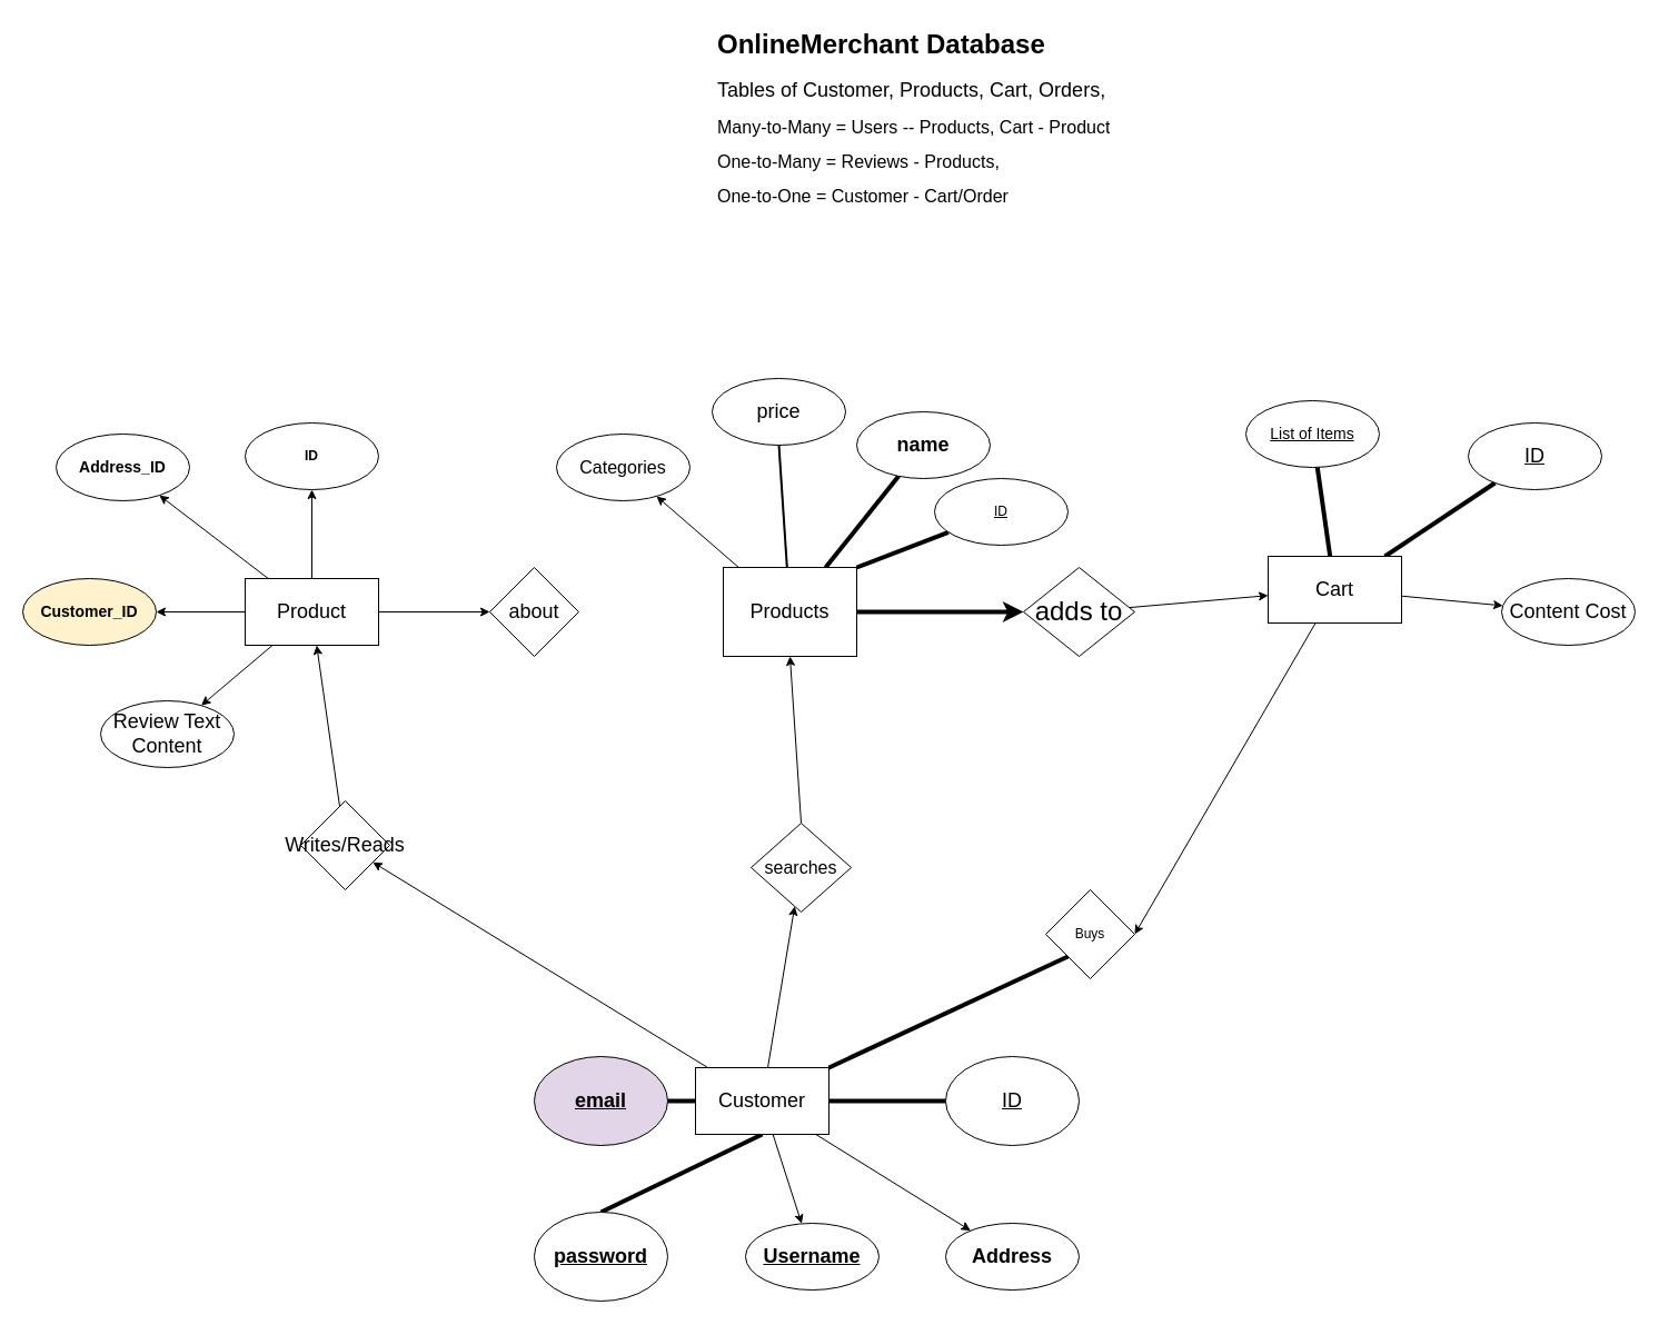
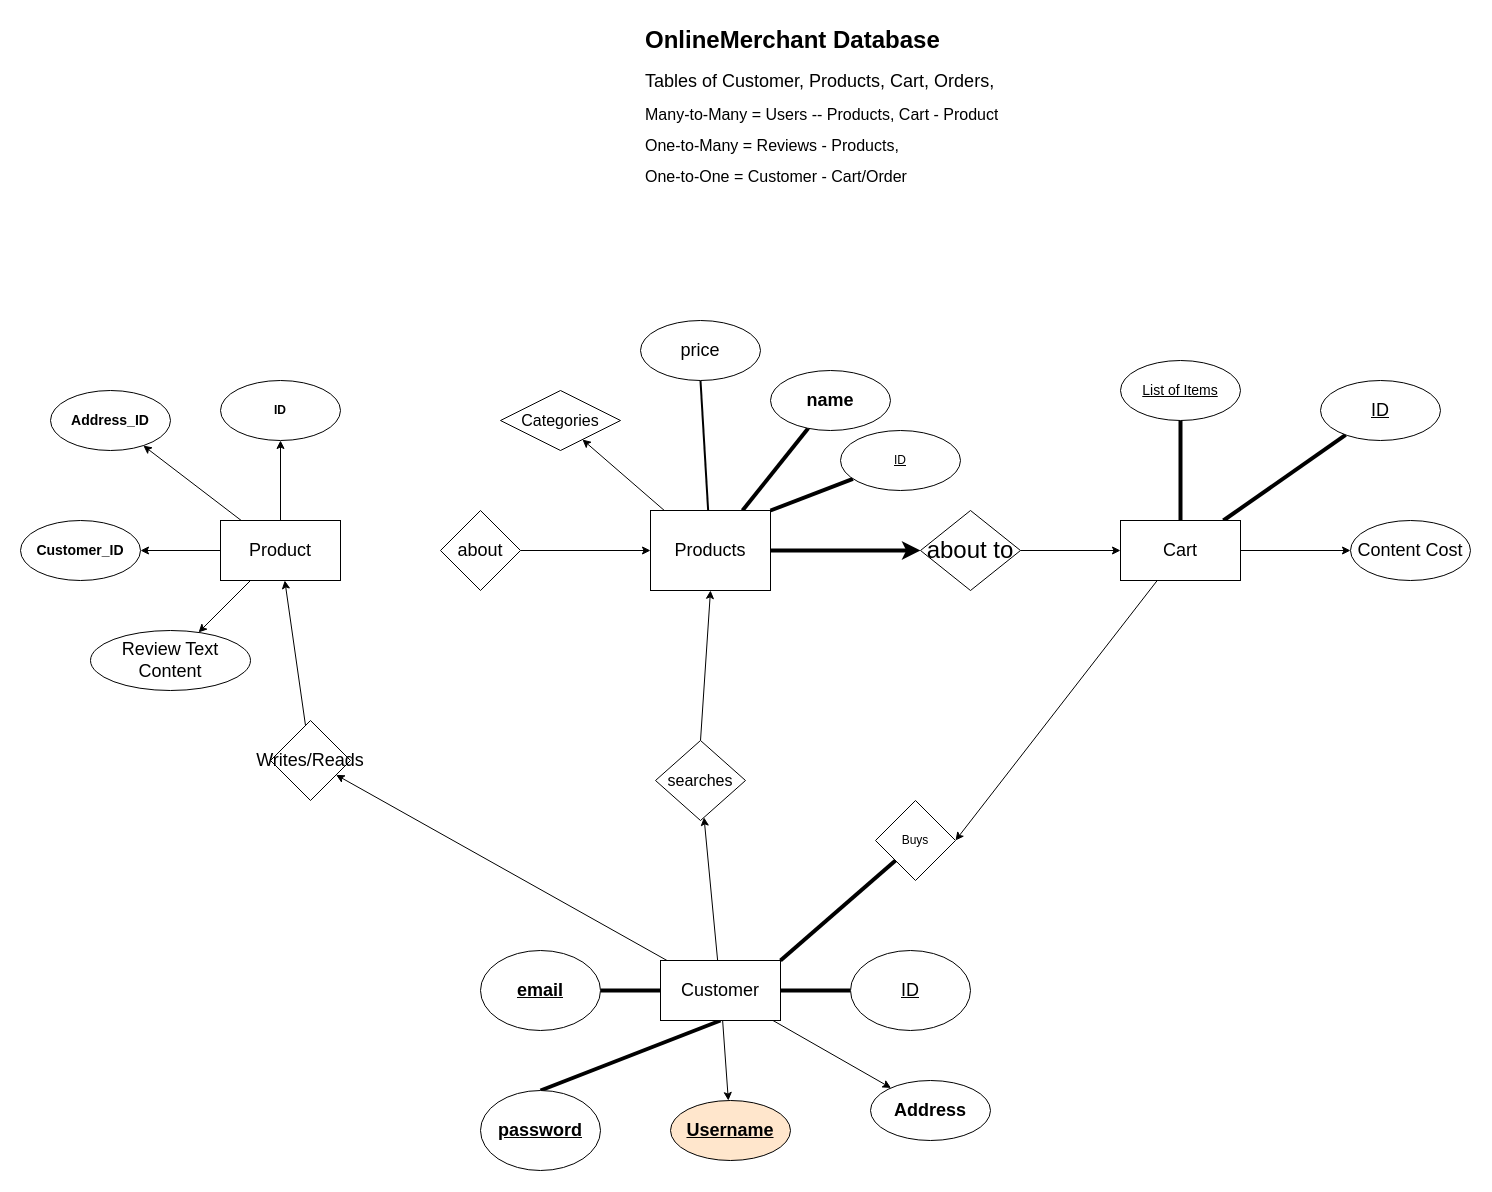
- <mxCell id="11" value="&lt;font style=&quot;font-size: 18px&quot;&gt;price&lt;/font&gt;" style="ellipse;whiteSpace=wrap;html=1;rounded=0;" parent="1" vertex="1"><mxGeometry x="640" y="340" width="120" height="60" as="geometry" /></mxCell>
+ <mxCell id="11" value="&lt;font style=&quot;font-size: 18px&quot;&gt;price&lt;/font&gt;" style="ellipse;whiteSpace=wrap;html=1;rounded=0;" parent="1" vertex="1"><mxGeometry x="640" y="320" width="120" height="60" as="geometry" /></mxCell>
- <mxCell id="38" value="&lt;font size=&quot;3&quot;&gt;Categories&lt;br&gt;&lt;/font&gt;" style="ellipse;whiteSpace=wrap;html=1;rounded=0;" vertex="1" parent="1"><mxGeometry x="500" y="390" width="120" height="60" as="geometry" /></mxCell>
+ <mxCell id="38" value="&lt;font size=&quot;3&quot;&gt;Categories&lt;br&gt;&lt;/font&gt;" style="rhombus;whiteSpace=wrap;html=1;" vertex="1" parent="1"><mxGeometry x="500" y="390" width="120" height="60" as="geometry" /></mxCell>
- <mxCell id="18" value="&lt;span style=&quot;font-size: 18px&quot;&gt;Cart&lt;br&gt;&lt;/span&gt;" style="whiteSpace=wrap;html=1;rounded=0;" parent="1" vertex="1"><mxGeometry x="1140" y="500" width="120" height="60" as="geometry" /></mxCell>
+ <mxCell id="18" value="&lt;span style=&quot;font-size: 18px&quot;&gt;Cart&lt;br&gt;&lt;/span&gt;" style="whiteSpace=wrap;html=1;rounded=0;" parent="1" vertex="1"><mxGeometry x="1120" y="520" width="120" height="60" as="geometry" /></mxCell>
- <mxCell id="51" value="&lt;font style=&quot;font-size: 14px&quot;&gt;&lt;b&gt;Customer_ID&lt;/b&gt;&lt;/font&gt;" style="ellipse;whiteSpace=wrap;html=1;rounded=0;fillColor=#fff2cc;" vertex="1" parent="1"><mxGeometry x="20" y="520" width="120" height="60" as="geometry" /></mxCell>
+ <mxCell id="51" value="&lt;font style=&quot;font-size: 14px&quot;&gt;&lt;b&gt;Customer_ID&lt;/b&gt;&lt;/font&gt;" style="ellipse;whiteSpace=wrap;html=1;rounded=0;" vertex="1" parent="1"><mxGeometry x="20" y="520" width="120" height="60" as="geometry" /></mxCell>
- <mxCell id="41" value="" style="edgeStyle=none;html=1;fontSize=18;" edge="1" parent="1" source="46" target="48"><mxGeometry relative="1" as="geometry" /></mxCell>
+ <mxCell id="47" style="edgeStyle=none;html=1;exitX=1;exitY=0.5;exitDx=0;exitDy=0;entryX=0;entryY=0.5;entryDx=0;entryDy=0;fontSize=18;" edge="1" parent="1" source="48" target="7"><mxGeometry relative="1" as="geometry" /></mxCell>
- <mxCell id="14" value="&lt;font style=&quot;font-size: 24px&quot;&gt;adds to&lt;/font&gt;" style="rhombus;whiteSpace=wrap;html=1;rounded=0;" parent="1" vertex="1"><mxGeometry x="920" y="510" width="100" height="80" as="geometry" /></mxCell>
+ <mxCell id="14" value="&lt;font style=&quot;font-size: 24px&quot;&gt;about to&lt;/font&gt;" style="rhombus;whiteSpace=wrap;html=1;rounded=0;" parent="1" vertex="1"><mxGeometry x="920" y="510" width="100" height="80" as="geometry" /></mxCell>
- <mxCell id="52" value="&lt;font style=&quot;font-size: 18px&quot;&gt;Review Text Content&lt;/font&gt;" style="ellipse;whiteSpace=wrap;html=1;rounded=0;" vertex="1" parent="1"><mxGeometry x="90" y="630" width="120" height="60" as="geometry" /></mxCell>
+ <mxCell id="52" value="&lt;font style=&quot;font-size: 18px&quot;&gt;Review Text Content&lt;/font&gt;" style="ellipse;whiteSpace=wrap;html=1;rounded=0;" vertex="1" parent="1"><mxGeometry x="90" y="630" width="160" height="60" as="geometry" /></mxCell>
- <mxCell id="36" value="&lt;font size=&quot;3&quot;&gt;searches&lt;/font&gt;" style="rhombus;whiteSpace=wrap;html=1;rounded=0;" vertex="1" parent="1"><mxGeometry x="675" y="740" width="90" height="80" as="geometry" /></mxCell>
+ <mxCell id="36" value="&lt;font size=&quot;3&quot;&gt;searches&lt;/font&gt;" style="rhombus;whiteSpace=wrap;html=1;rounded=0;" vertex="1" parent="1"><mxGeometry x="655" y="740" width="90" height="80" as="geometry" /></mxCell>
- <mxCell id="33" value="Buys" style="rhombus;whiteSpace=wrap;html=1;" parent="1" vertex="1"><mxGeometry x="940" y="800" width="80" height="80" as="geometry" /></mxCell>
+ <mxCell id="33" value="Buys" style="rhombus;whiteSpace=wrap;html=1;" parent="1" vertex="1"><mxGeometry x="875" y="800" width="80" height="80" as="geometry" /></mxCell>
- <mxCell id="30" value="&lt;font style=&quot;font-size: 18px&quot;&gt;&lt;b&gt;&lt;u&gt;email&lt;/u&gt;&lt;/b&gt;&lt;/font&gt;" style="ellipse;whiteSpace=wrap;html=1;fillColor=#e1d5e7;" parent="1" vertex="1"><mxGeometry x="480" y="950" width="120" height="80" as="geometry" /></mxCell>
+ <mxCell id="30" value="&lt;font style=&quot;font-size: 18px&quot;&gt;&lt;b&gt;&lt;u&gt;email&lt;/u&gt;&lt;/b&gt;&lt;/font&gt;" style="ellipse;whiteSpace=wrap;html=1;" parent="1" vertex="1"><mxGeometry x="480" y="950" width="120" height="80" as="geometry" /></mxCell>
- <mxCell id="29" value="&lt;font style=&quot;font-size: 18px&quot;&gt;Customer&lt;/font&gt;" style="rounded=0;whiteSpace=wrap;html=1;" parent="1" vertex="1"><mxGeometry x="625" y="960" width="120" height="60" as="geometry" /></mxCell>
+ <mxCell id="29" value="&lt;font style=&quot;font-size: 18px&quot;&gt;Customer&lt;/font&gt;" style="rounded=0;whiteSpace=wrap;html=1;" parent="1" vertex="1"><mxGeometry x="660" y="960" width="120" height="60" as="geometry" /></mxCell>
- <mxCell id="37" value="&lt;u&gt;&lt;b&gt;&lt;font style=&quot;font-size: 18px&quot;&gt;Username&lt;/font&gt;&lt;/b&gt;&lt;/u&gt;" style="ellipse;whiteSpace=wrap;html=1;rounded=0;" vertex="1" parent="1"><mxGeometry x="670" y="1100" width="120" height="60" as="geometry" /></mxCell>
+ <mxCell id="37" value="&lt;u&gt;&lt;b&gt;&lt;font style=&quot;font-size: 18px&quot;&gt;Username&lt;/font&gt;&lt;/b&gt;&lt;/u&gt;" style="ellipse;whiteSpace=wrap;html=1;rounded=0;fillColor=#ffe6cc;" vertex="1" parent="1"><mxGeometry x="670" y="1100" width="120" height="60" as="geometry" /></mxCell>
- <mxCell id="53" value="&lt;font style=&quot;font-size: 18px&quot;&gt;&lt;b&gt;Address&lt;/b&gt;&lt;/font&gt;" style="ellipse;whiteSpace=wrap;html=1;rounded=0;" vertex="1" parent="1"><mxGeometry x="850" y="1100" width="120" height="60" as="geometry" /></mxCell>
+ <mxCell id="53" value="&lt;font style=&quot;font-size: 18px&quot;&gt;&lt;b&gt;Address&lt;/b&gt;&lt;/font&gt;" style="ellipse;whiteSpace=wrap;html=1;rounded=0;" vertex="1" parent="1"><mxGeometry x="870" y="1080" width="120" height="60" as="geometry" /></mxCell>
